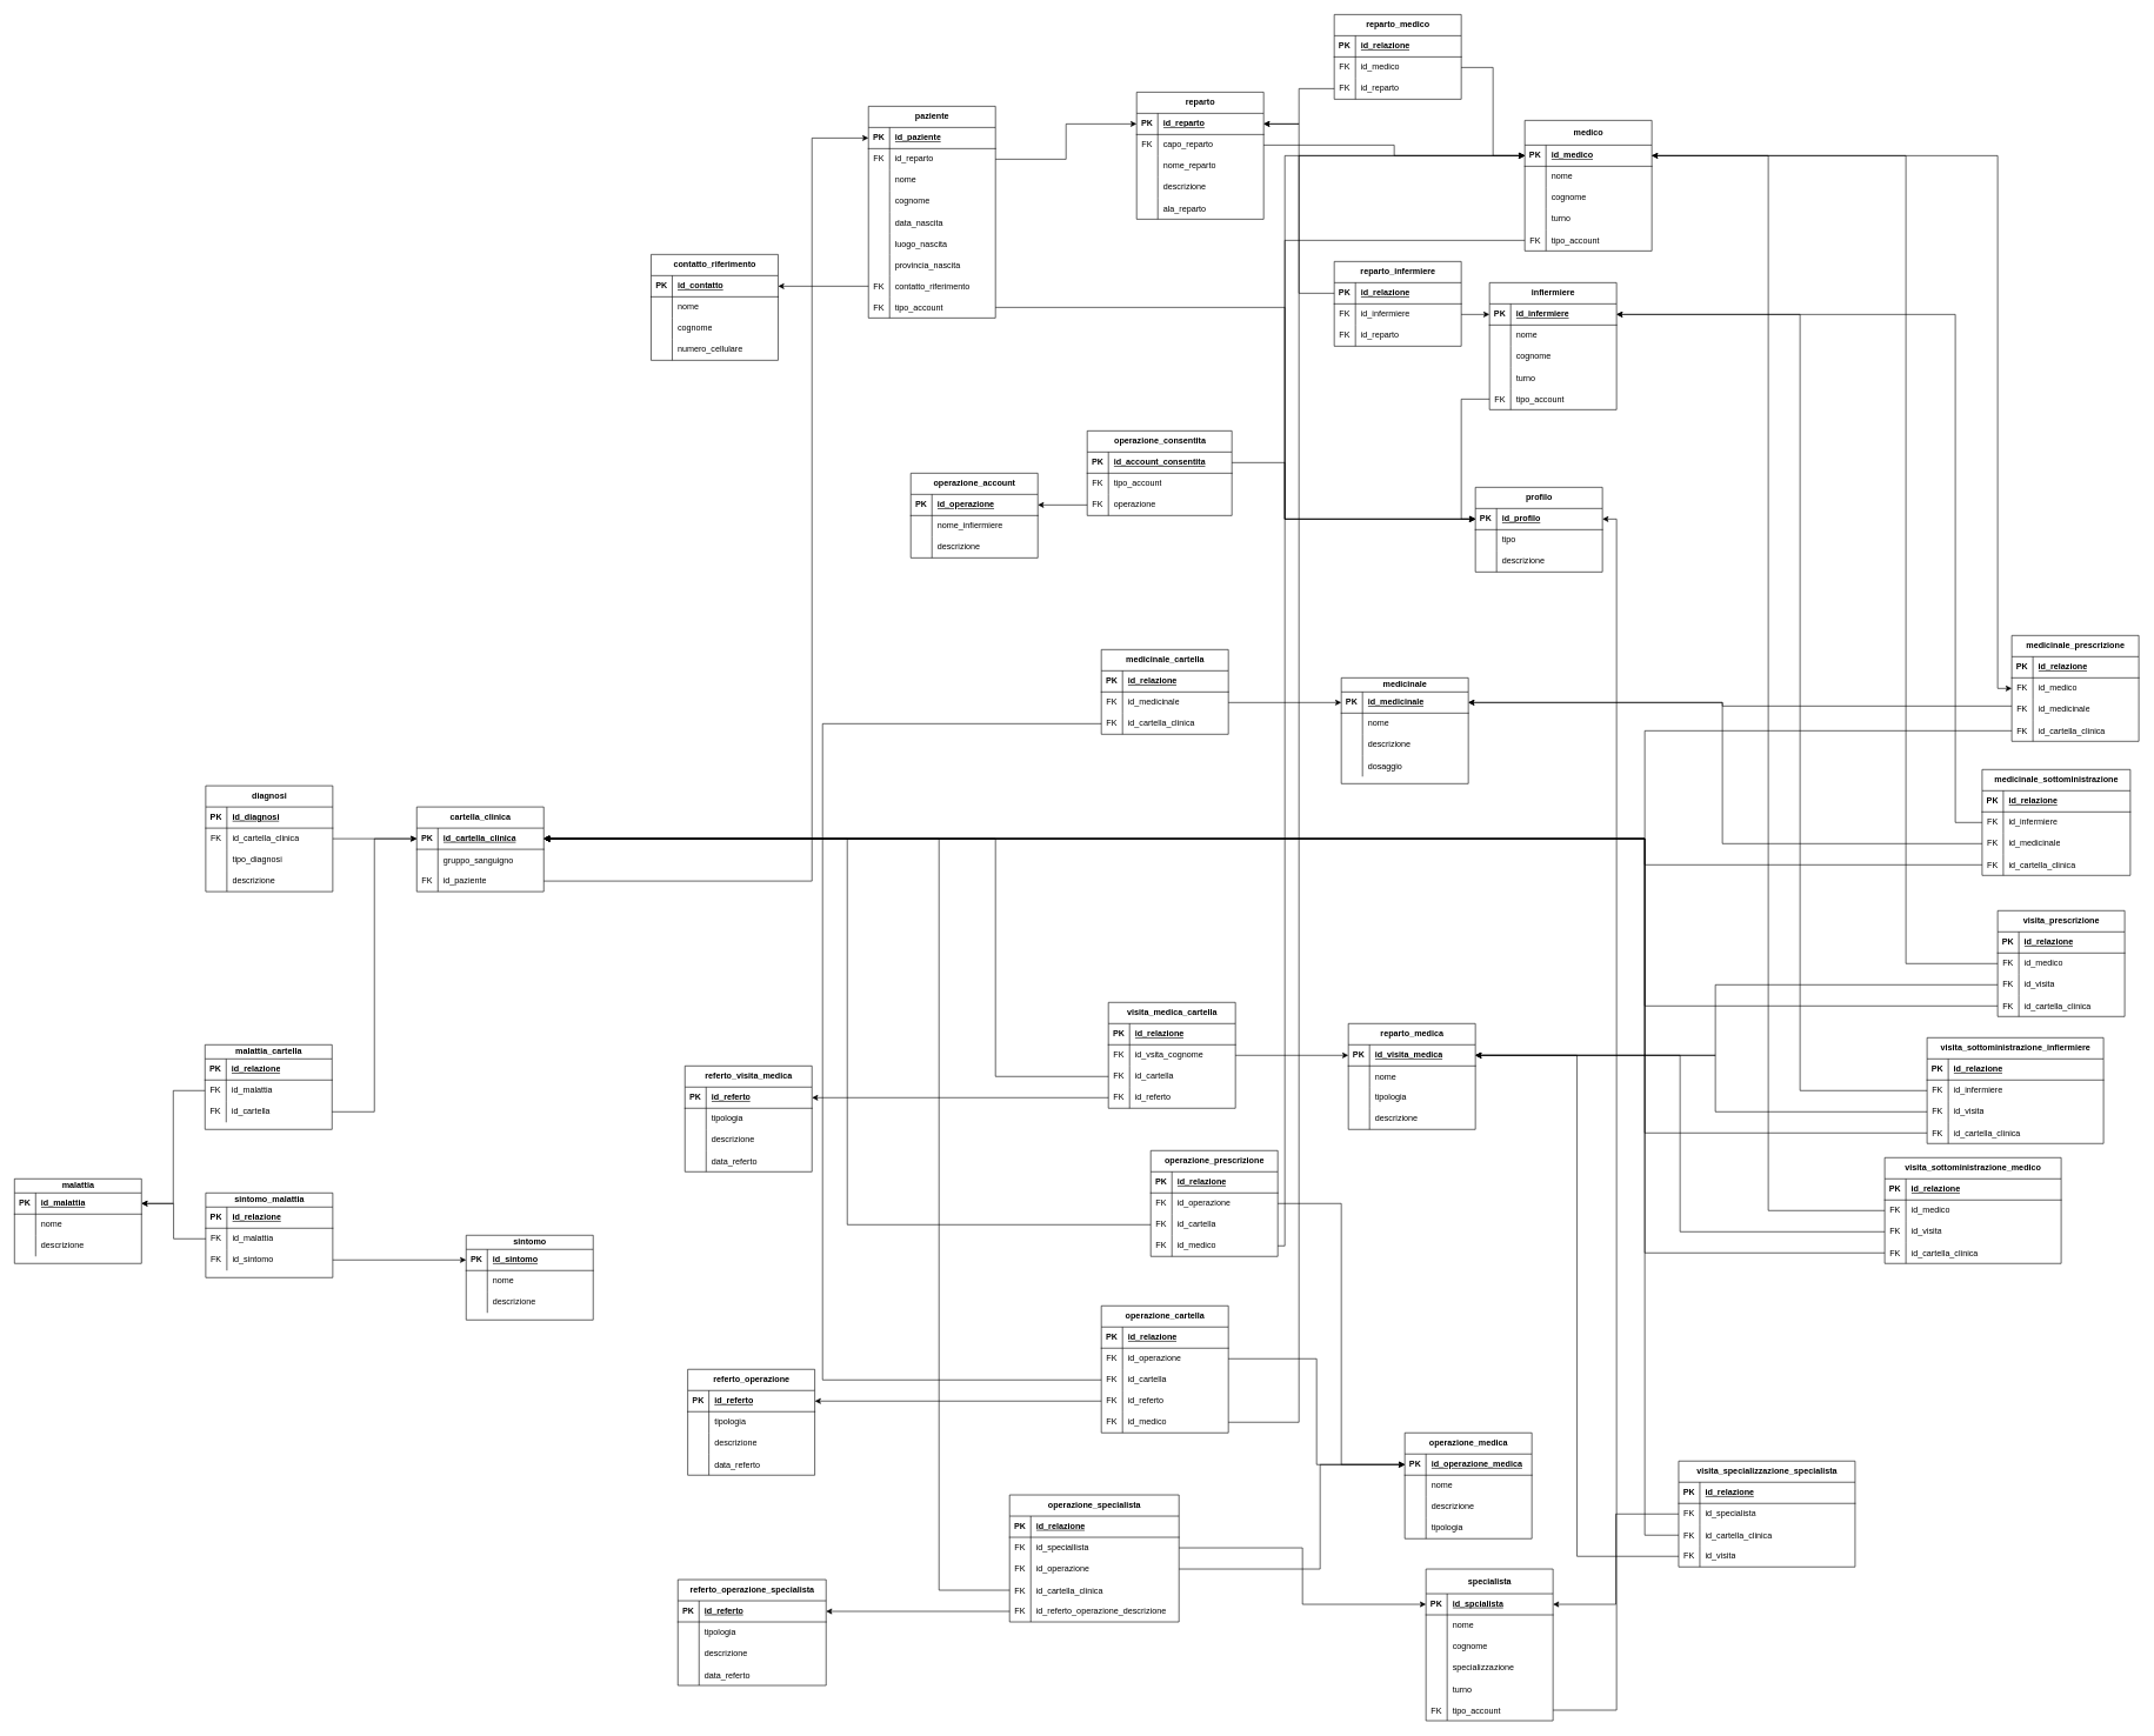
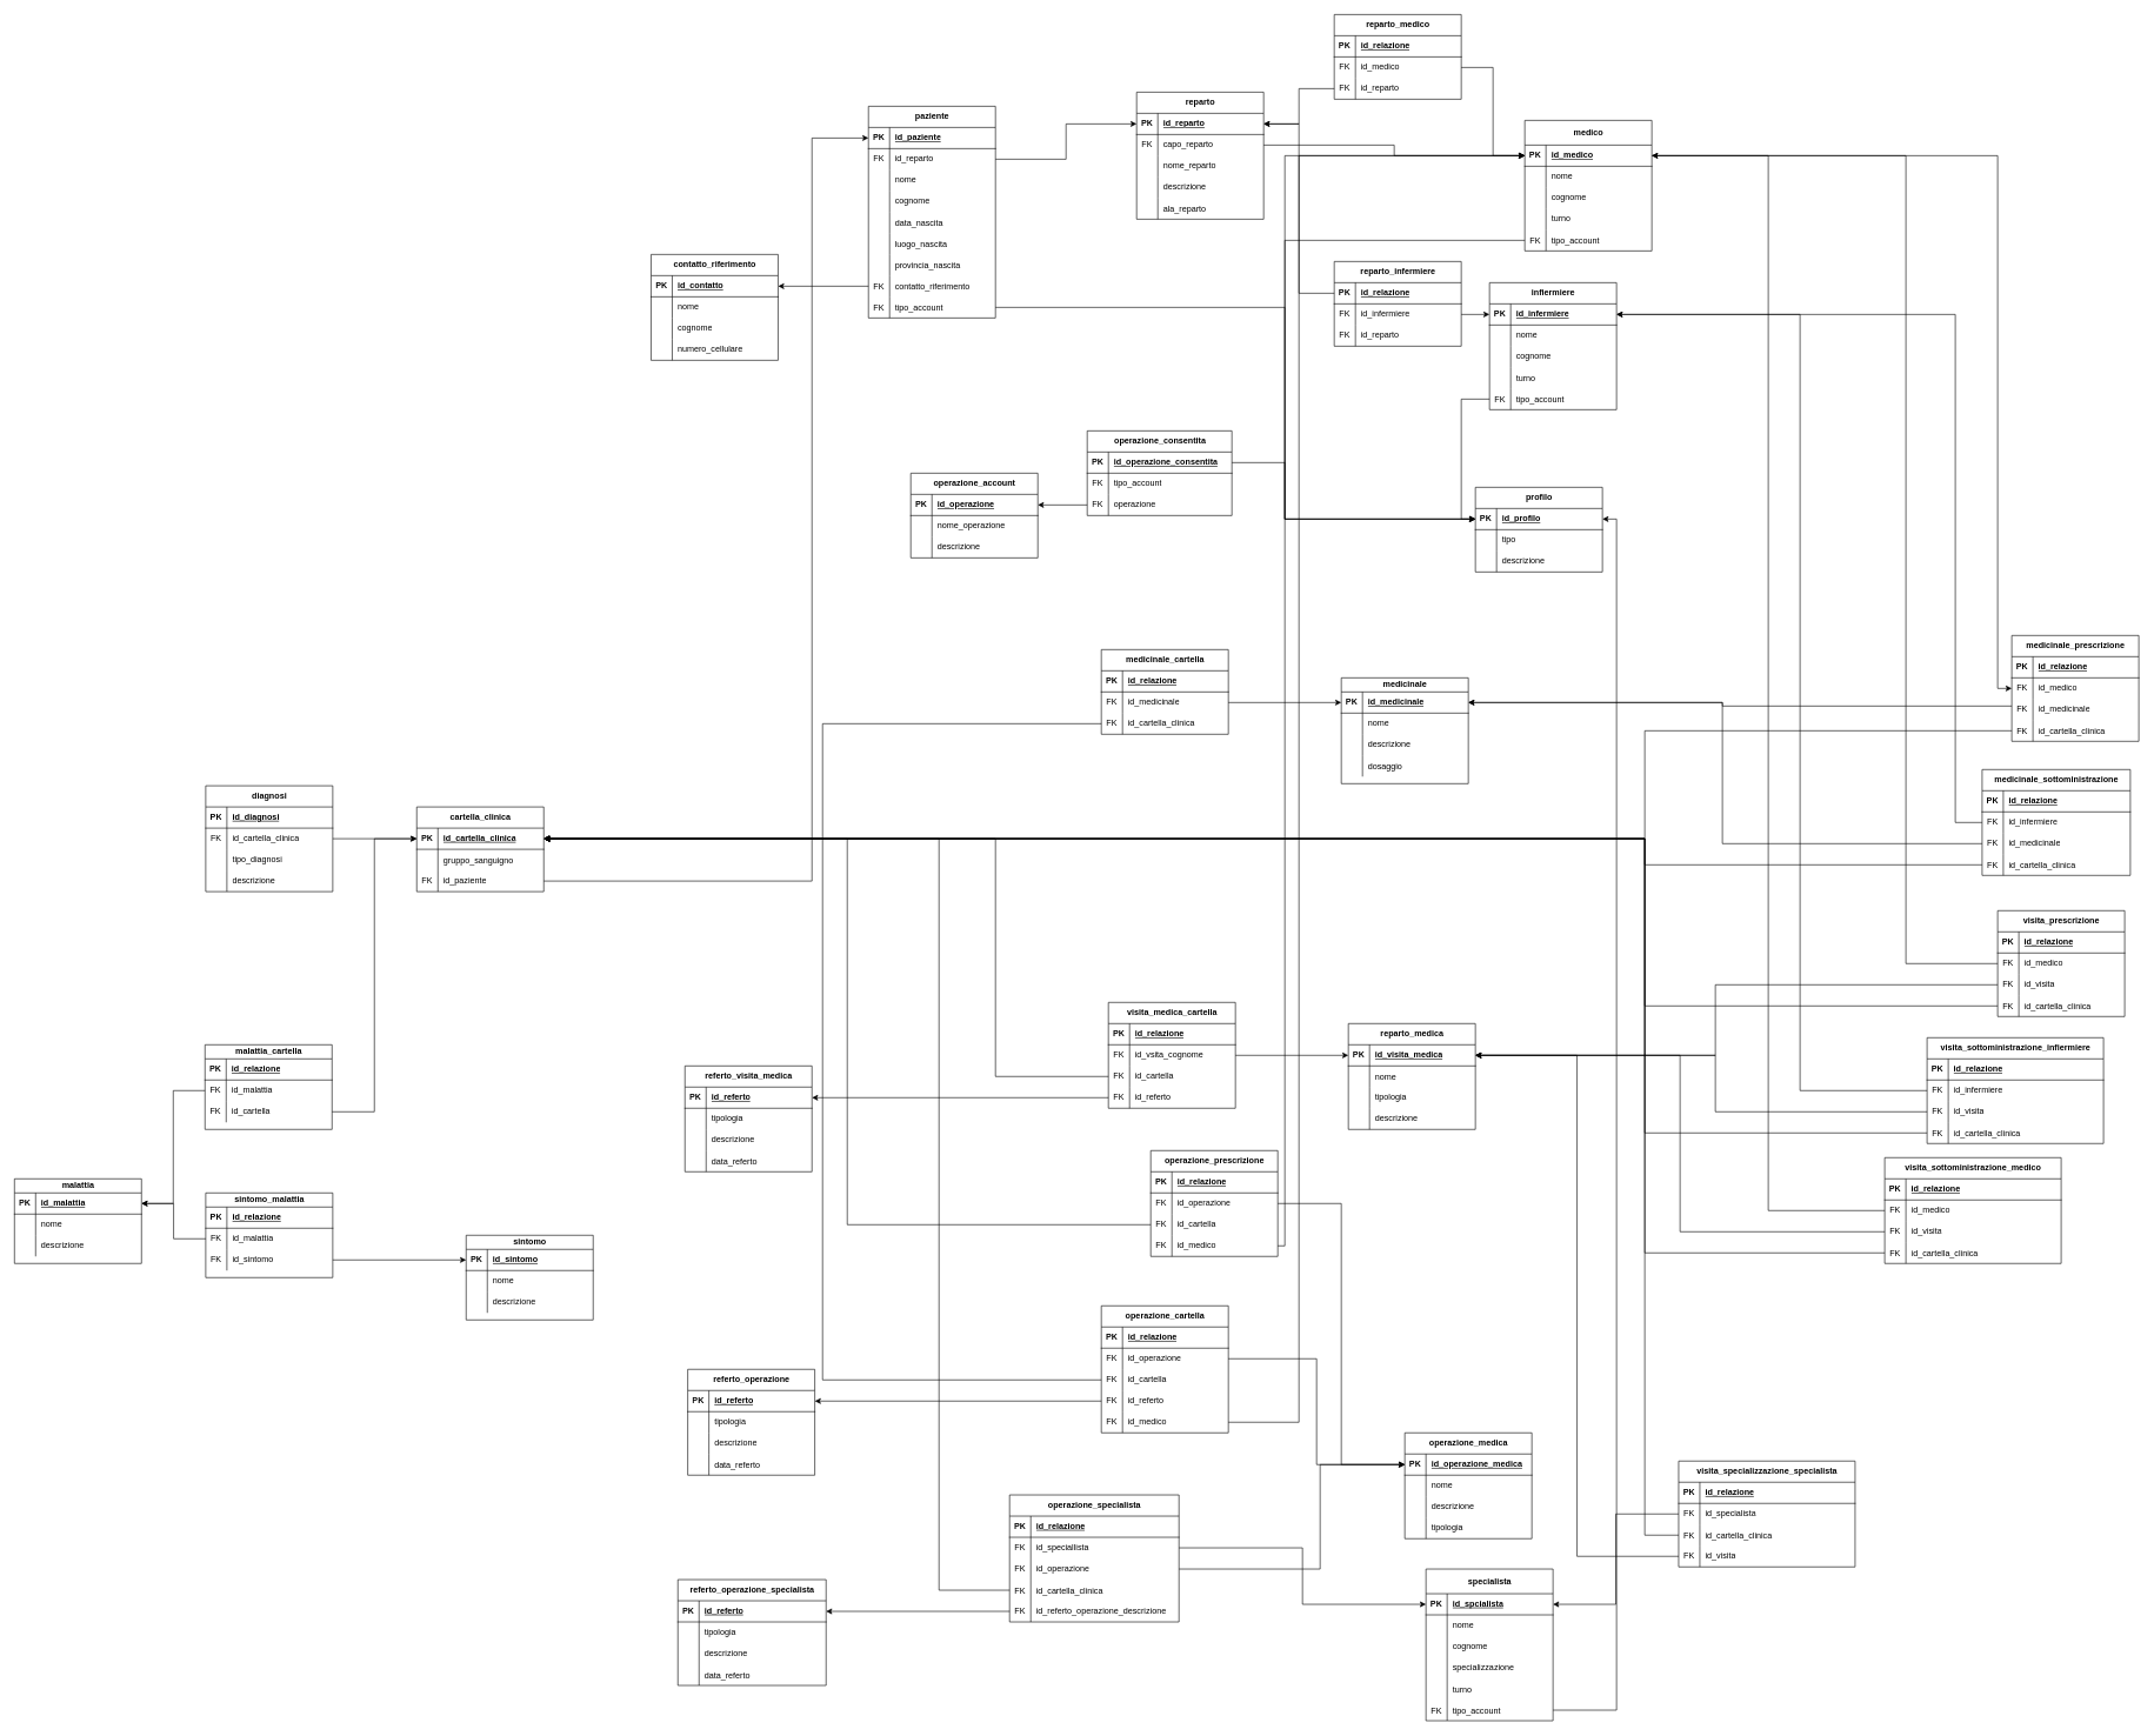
- <mxCell id="168" value="id_account_consentita" style="shape=partialRectangle;connectable=0;fillColor=none;top=0;left=0;bottom=0;right=0;align=left;spacingLeft=6;fontStyle=5;overflow=hidden;whiteSpace=wrap;html=1;" parent="166" vertex="1"><mxGeometry x="30" width="175" height="30" as="geometry"><mxRectangle width="175" height="30" as="alternateBounds" /></mxGeometry></mxCell>
+ <mxCell id="168" value="id_operazione_consentita" style="shape=partialRectangle;connectable=0;fillColor=none;top=0;left=0;bottom=0;right=0;align=left;spacingLeft=6;fontStyle=5;overflow=hidden;whiteSpace=wrap;html=1;" parent="166" vertex="1"><mxGeometry x="30" width="175" height="30" as="geometry"><mxRectangle width="175" height="30" as="alternateBounds" /></mxGeometry></mxCell>
- <mxCell id="181" value="nome_infiermiere" style="shape=partialRectangle;connectable=0;fillColor=none;top=0;left=0;bottom=0;right=0;align=left;spacingLeft=6;overflow=hidden;whiteSpace=wrap;html=1;" parent="179" vertex="1"><mxGeometry x="30" width="150" height="30" as="geometry"><mxRectangle width="150" height="30" as="alternateBounds" /></mxGeometry></mxCell>
+ <mxCell id="181" value="nome_operazione" style="shape=partialRectangle;connectable=0;fillColor=none;top=0;left=0;bottom=0;right=0;align=left;spacingLeft=6;overflow=hidden;whiteSpace=wrap;html=1;" parent="179" vertex="1"><mxGeometry x="30" width="150" height="30" as="geometry"><mxRectangle width="150" height="30" as="alternateBounds" /></mxGeometry></mxCell>
